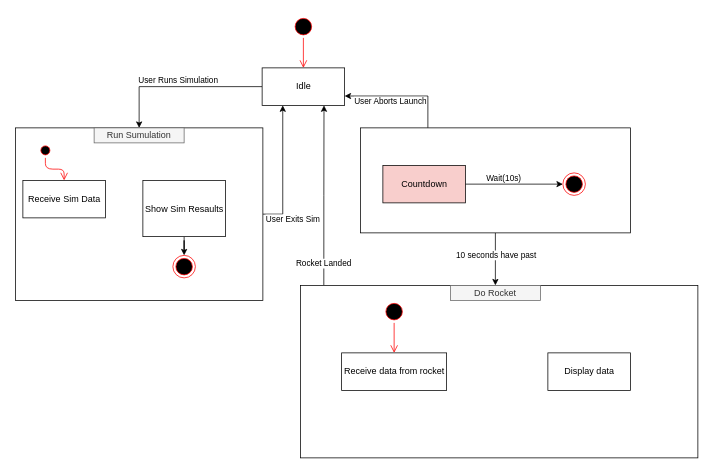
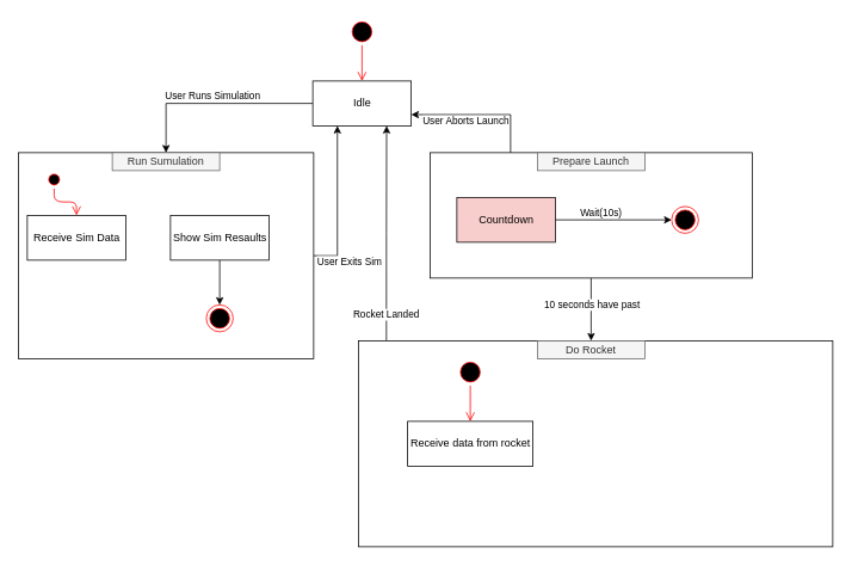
+ <mxCell id="22" value="Prepare Launch" style="text;html=1;strokeColor=#666666;fillColor=#f5f5f5;align=center;verticalAlign=middle;whiteSpace=wrap;rounded=0;fontColor=#333333;" vertex="1" parent="1"><mxGeometry x="600" y="170" width="120" height="20" as="geometry" /></mxCell>
- <mxCell id="14" value="Show Sim Resaults" style="html=1;" vertex="1" parent="1"><mxGeometry x="190" y="240" width="110" height="75" as="geometry" /></mxCell>
+ <mxCell id="14" value="Show Sim Resaults" style="html=1;" vertex="1" parent="1"><mxGeometry x="190" y="240" width="110" height="50" as="geometry" /></mxCell>
- <mxCell id="34" value="Display data" style="html=1;" vertex="1" parent="1"><mxGeometry x="730" y="470" width="110" height="50" as="geometry" /></mxCell>
